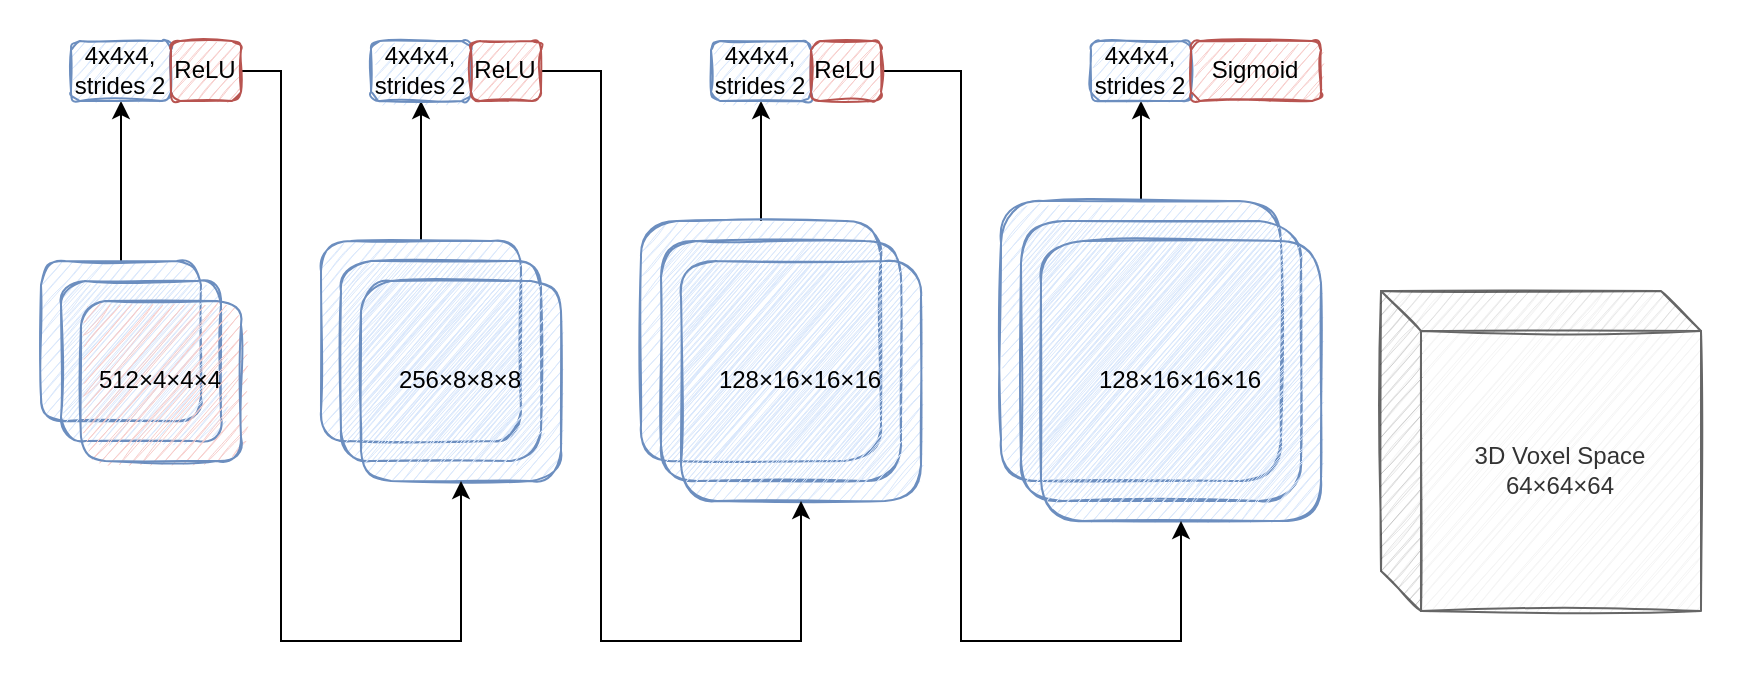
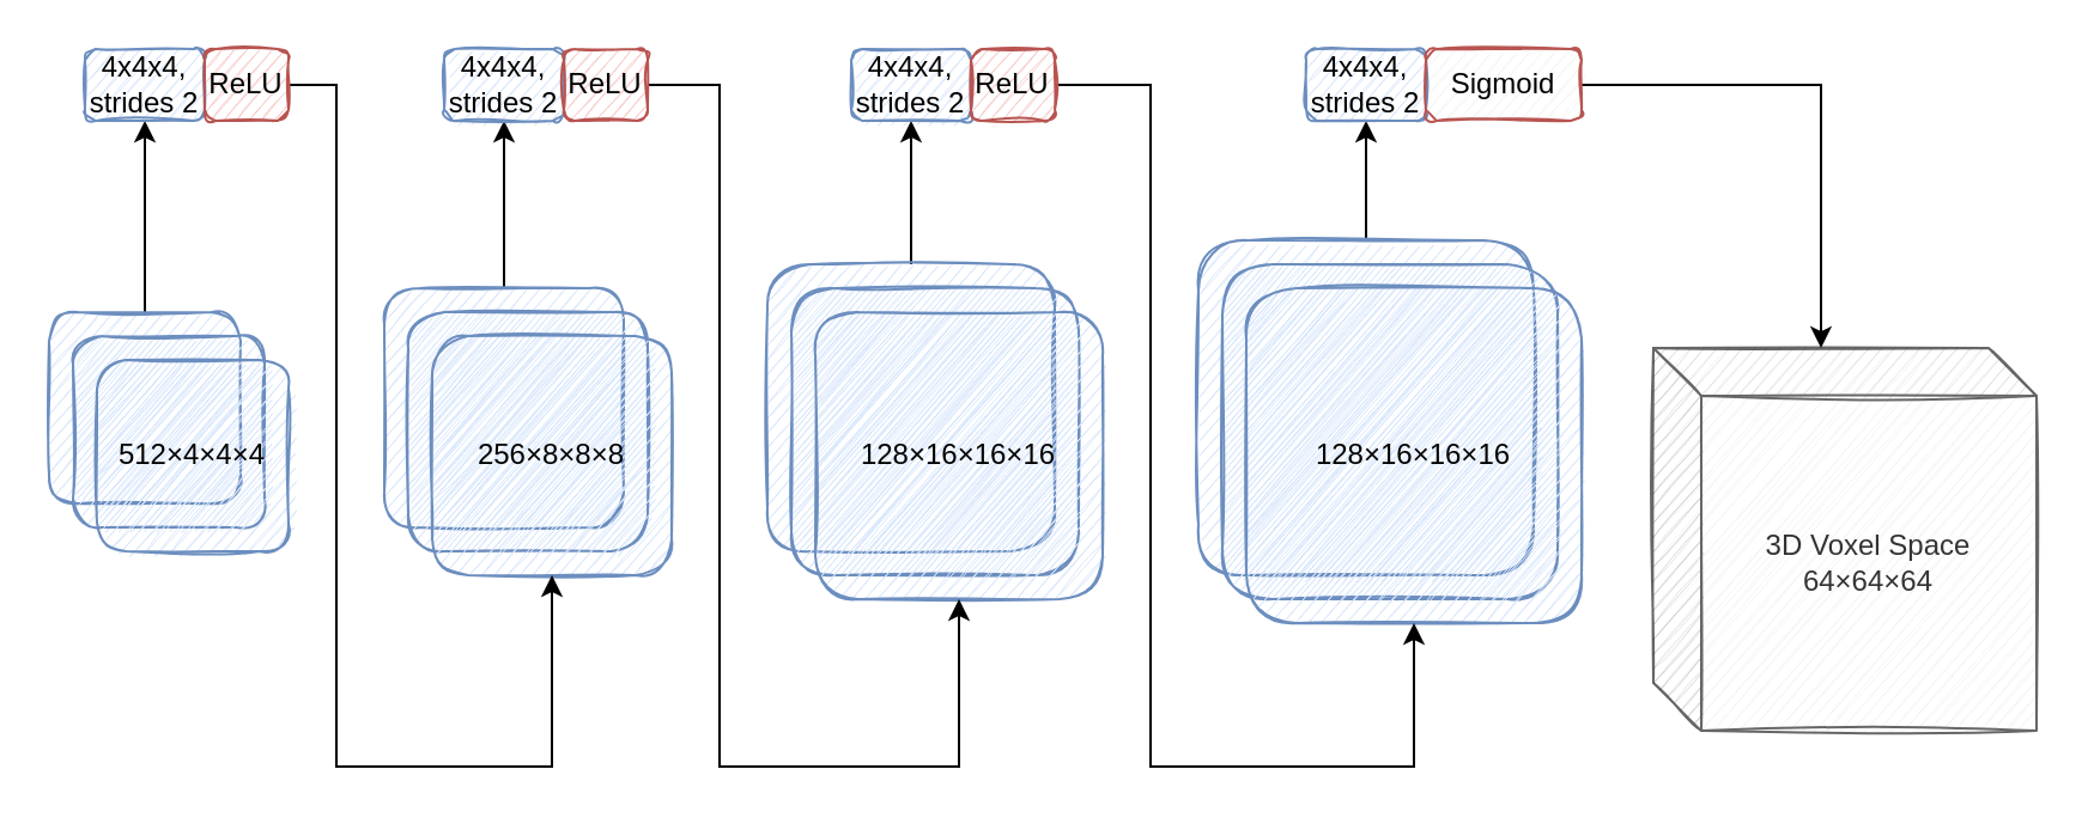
- <mxCell id="30" value="Sigmoid" style="rounded=1;whiteSpace=wrap;html=1;shadow=0;glass=0;sketch=1;fillColor=#f8cecc;strokeColor=#b85450;" vertex="1" parent="1"><mxGeometry x="595" y="20" width="65" height="30" as="geometry" /></mxCell>
+ <mxCell id="30" value="Sigmoid" style="rounded=1;whiteSpace=wrap;html=1;shadow=0;glass=0;sketch=1;fillColor=#f5f5f5;strokeColor=#b85450;" vertex="1" parent="1"><mxGeometry x="595" y="20" width="65" height="30" as="geometry" /></mxCell>
+ <mxCell id="29" style="edgeStyle=orthogonalEdgeStyle;rounded=0;orthogonalLoop=1;jettySize=auto;html=1;entryX=0;entryY=0;entryDx=70;entryDy=0;entryPerimeter=0;" edge="1" parent="1" source="30" target="10"><mxGeometry relative="1" as="geometry" /></mxCell>
- <mxCell id="12" value="512×4×4×4" style="rounded=1;whiteSpace=wrap;html=1;shadow=0;glass=0;sketch=1;fillColor=#f8cecc;strokeColor=#6c8ebf;" vertex="1" parent="1"><mxGeometry x="40" y="150" width="80" height="80" as="geometry" /></mxCell>
+ <mxCell id="12" value="512×4×4×4" style="rounded=1;whiteSpace=wrap;html=1;shadow=0;glass=0;sketch=1;fillColor=#dae8fc;strokeColor=#6c8ebf;" vertex="1" parent="1"><mxGeometry x="40" y="150" width="80" height="80" as="geometry" /></mxCell>
